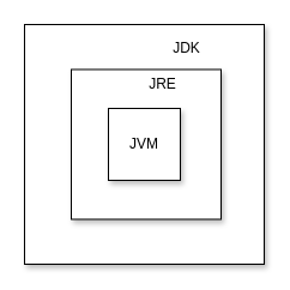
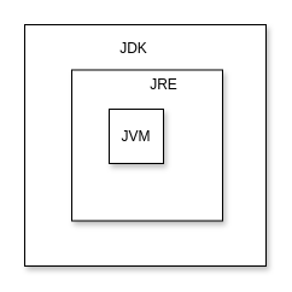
- <mxCell id="5" value="JDK" style="text;html=1;resizable=0;autosize=1;align=center;verticalAlign=middle;points=[];fillColor=none;strokeColor=none;rounded=0;" vertex="1" parent="1"><mxGeometry x="135" y="30" width="40" height="20" as="geometry" /></mxCell>
+ <mxCell id="5" value="JDK" style="text;html=1;resizable=0;autosize=1;align=center;verticalAlign=middle;points=[];fillColor=none;strokeColor=none;rounded=0;" vertex="1" parent="1"><mxGeometry x="90" y="30" width="40" height="20" as="geometry" /></mxCell>
- <mxCell id="4" value="JVM" style="whiteSpace=wrap;html=1;aspect=fixed;shadow=1;" vertex="1" parent="1"><mxGeometry x="90" y="90" width="60" height="60" as="geometry" /></mxCell>
+ <mxCell id="4" value="JVM" style="whiteSpace=wrap;html=1;aspect=fixed;shadow=1;" vertex="1" parent="1"><mxGeometry x="90" y="90" width="45" height="45" as="geometry" /></mxCell>
